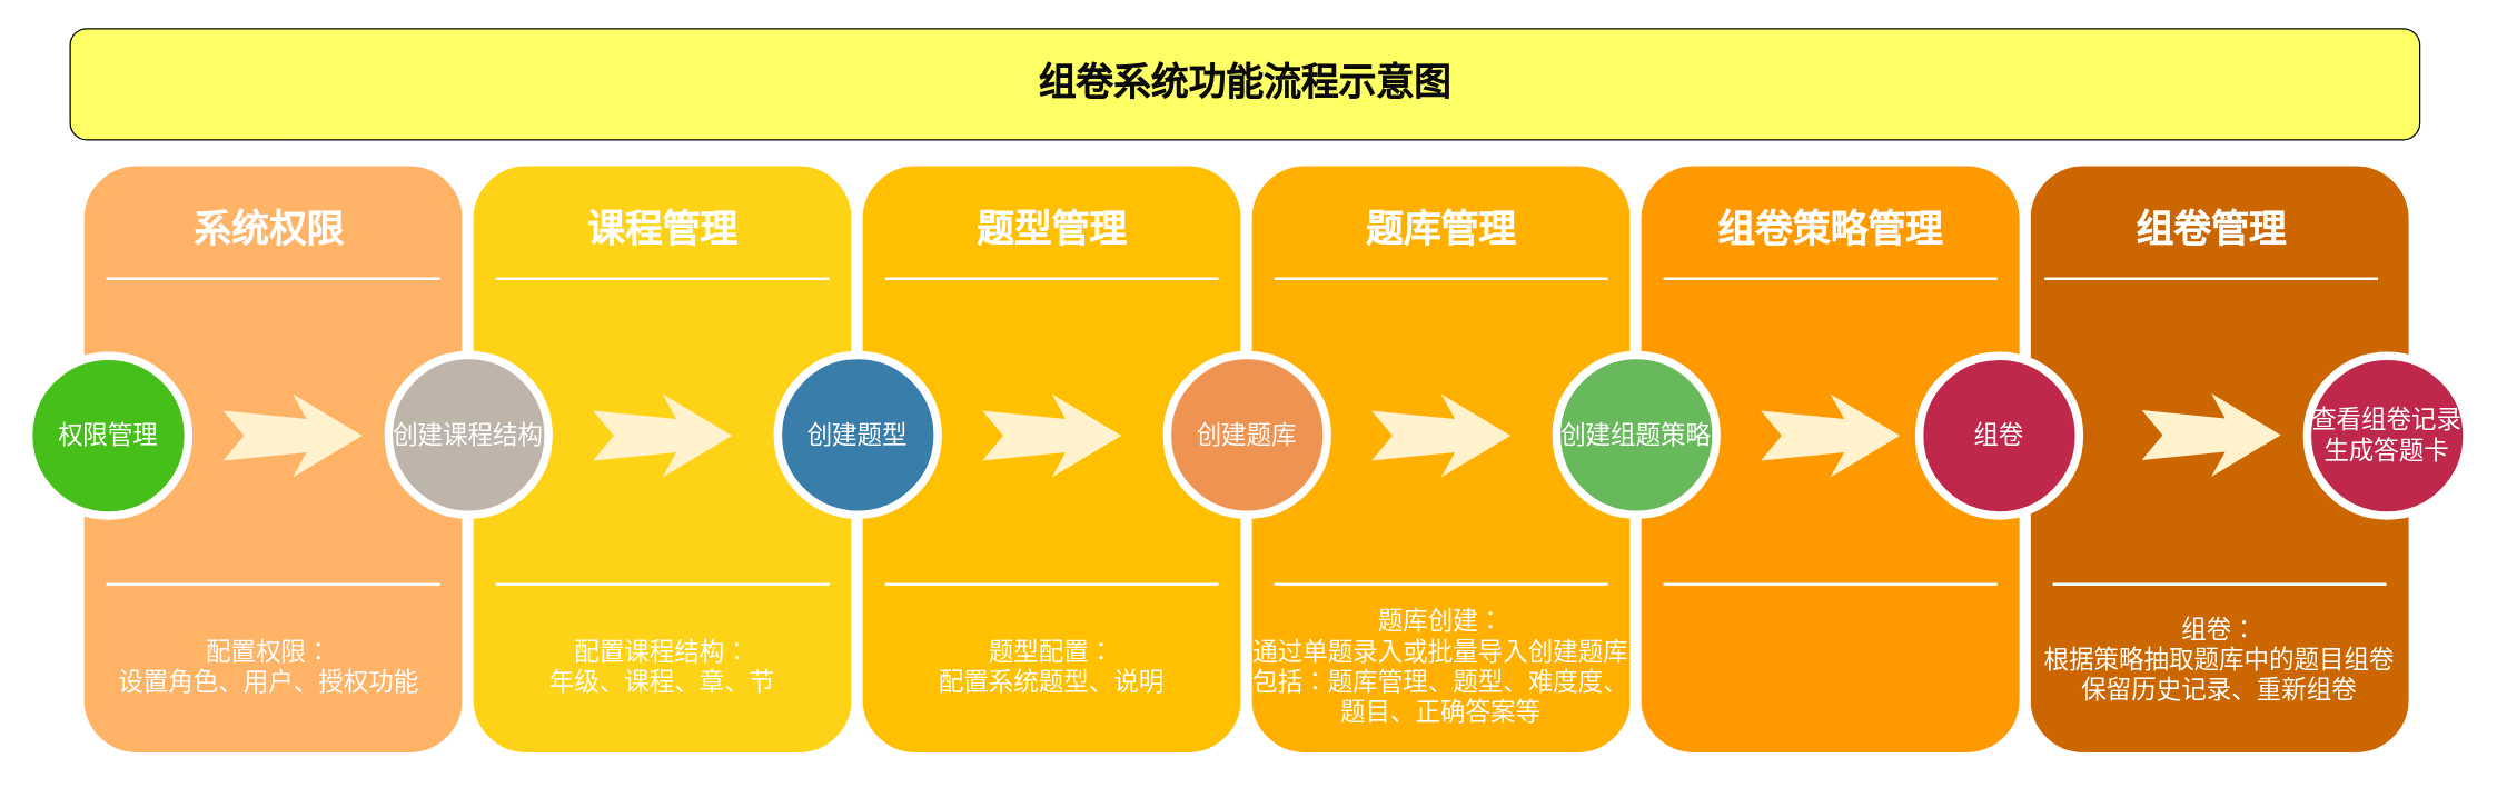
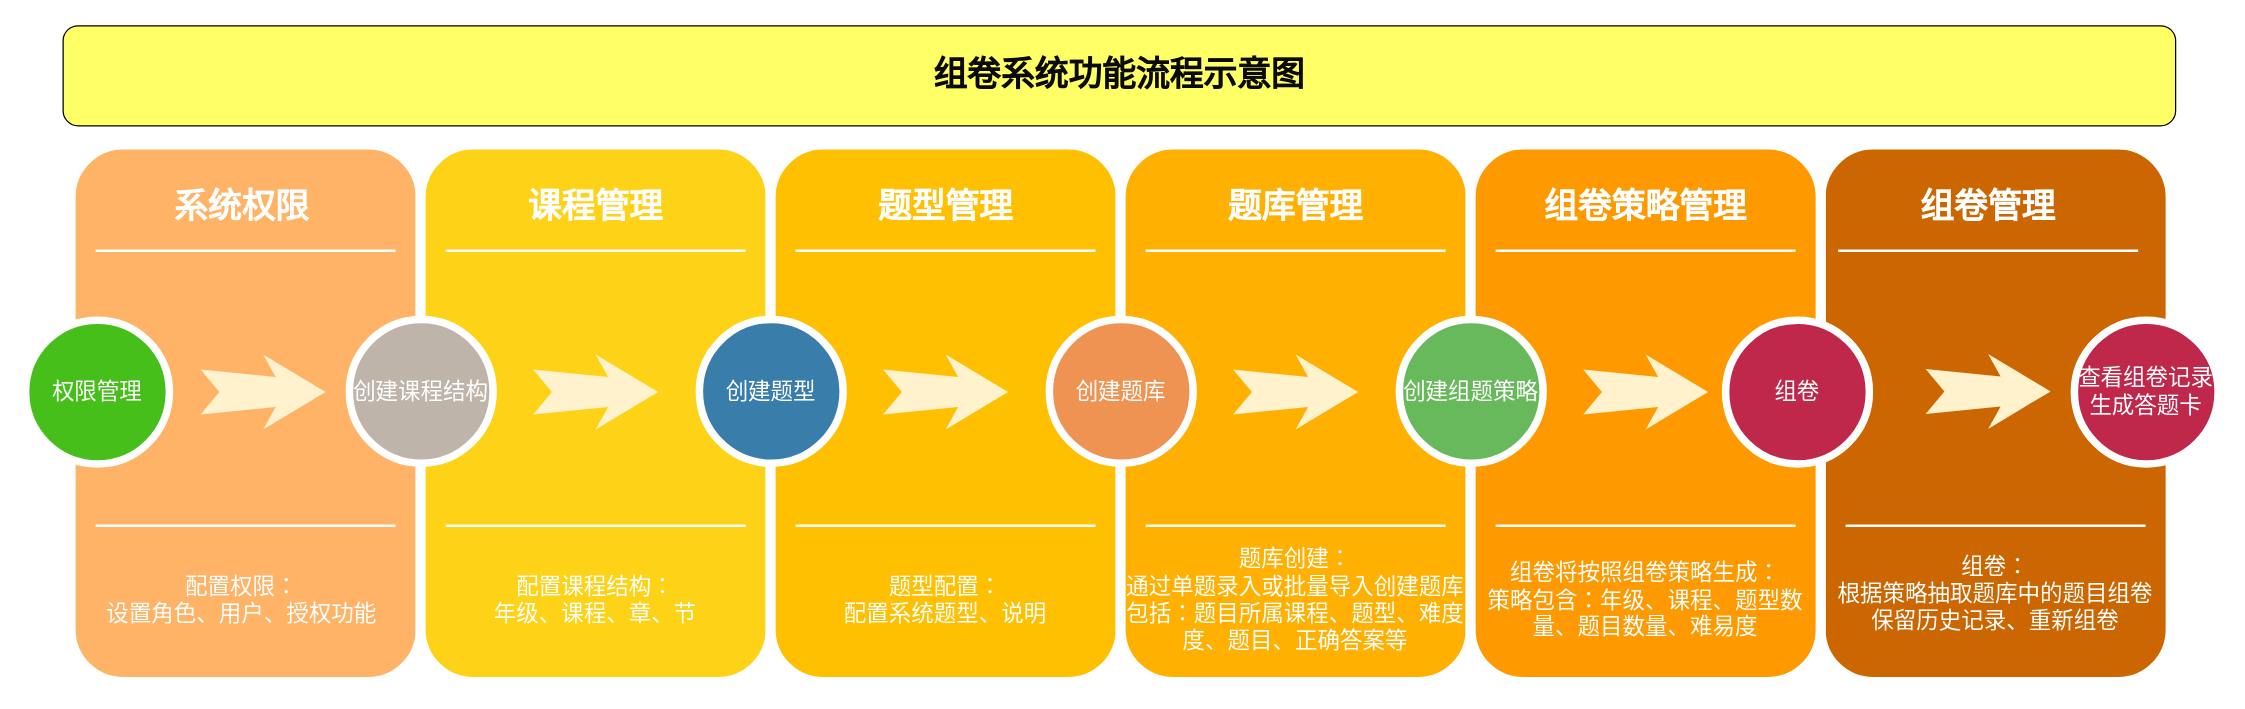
- <mxCell id="20" value="题库创建：&lt;br style=&quot;font-size: 18px;&quot;&gt;通过单题录入或批量导入创建题库&lt;br style=&quot;font-size: 18px;&quot;&gt;包括：题库管理、题型、难度度、题目、正确答案等" style="text;html=1;strokeColor=none;fillColor=none;align=center;verticalAlign=middle;whiteSpace=wrap;rounded=0;shadow=0;fontSize=18;fontColor=#FFFFFF;" parent="1" vertex="1"><mxGeometry x="896" y="435" width="280" height="90" as="geometry" /></mxCell>
+ <mxCell id="20" value="题库创建：&lt;br style=&quot;font-size: 18px;&quot;&gt;通过单题录入或批量导入创建题库&lt;br style=&quot;font-size: 18px;&quot;&gt;包括：题目所属课程、题型、难度度、题目、正确答案等" style="text;html=1;strokeColor=none;fillColor=none;align=center;verticalAlign=middle;whiteSpace=wrap;rounded=0;shadow=0;fontSize=18;fontColor=#FFFFFF;" parent="1" vertex="1"><mxGeometry x="896" y="435" width="280" height="90" as="geometry" /></mxCell>
+ <mxCell id="27" value="组卷将按照组卷策略生成：&lt;br style=&quot;font-size: 18px&quot;&gt;策略包含：年级、课程、题型数量、题目数量、难易度" style="text;html=1;strokeColor=none;fillColor=none;align=center;verticalAlign=middle;whiteSpace=wrap;rounded=0;shadow=0;fontSize=18;fontColor=#FFFFFF;" parent="1" vertex="1"><mxGeometry x="1176" y="435" width="280" height="90" as="geometry" /></mxCell>
